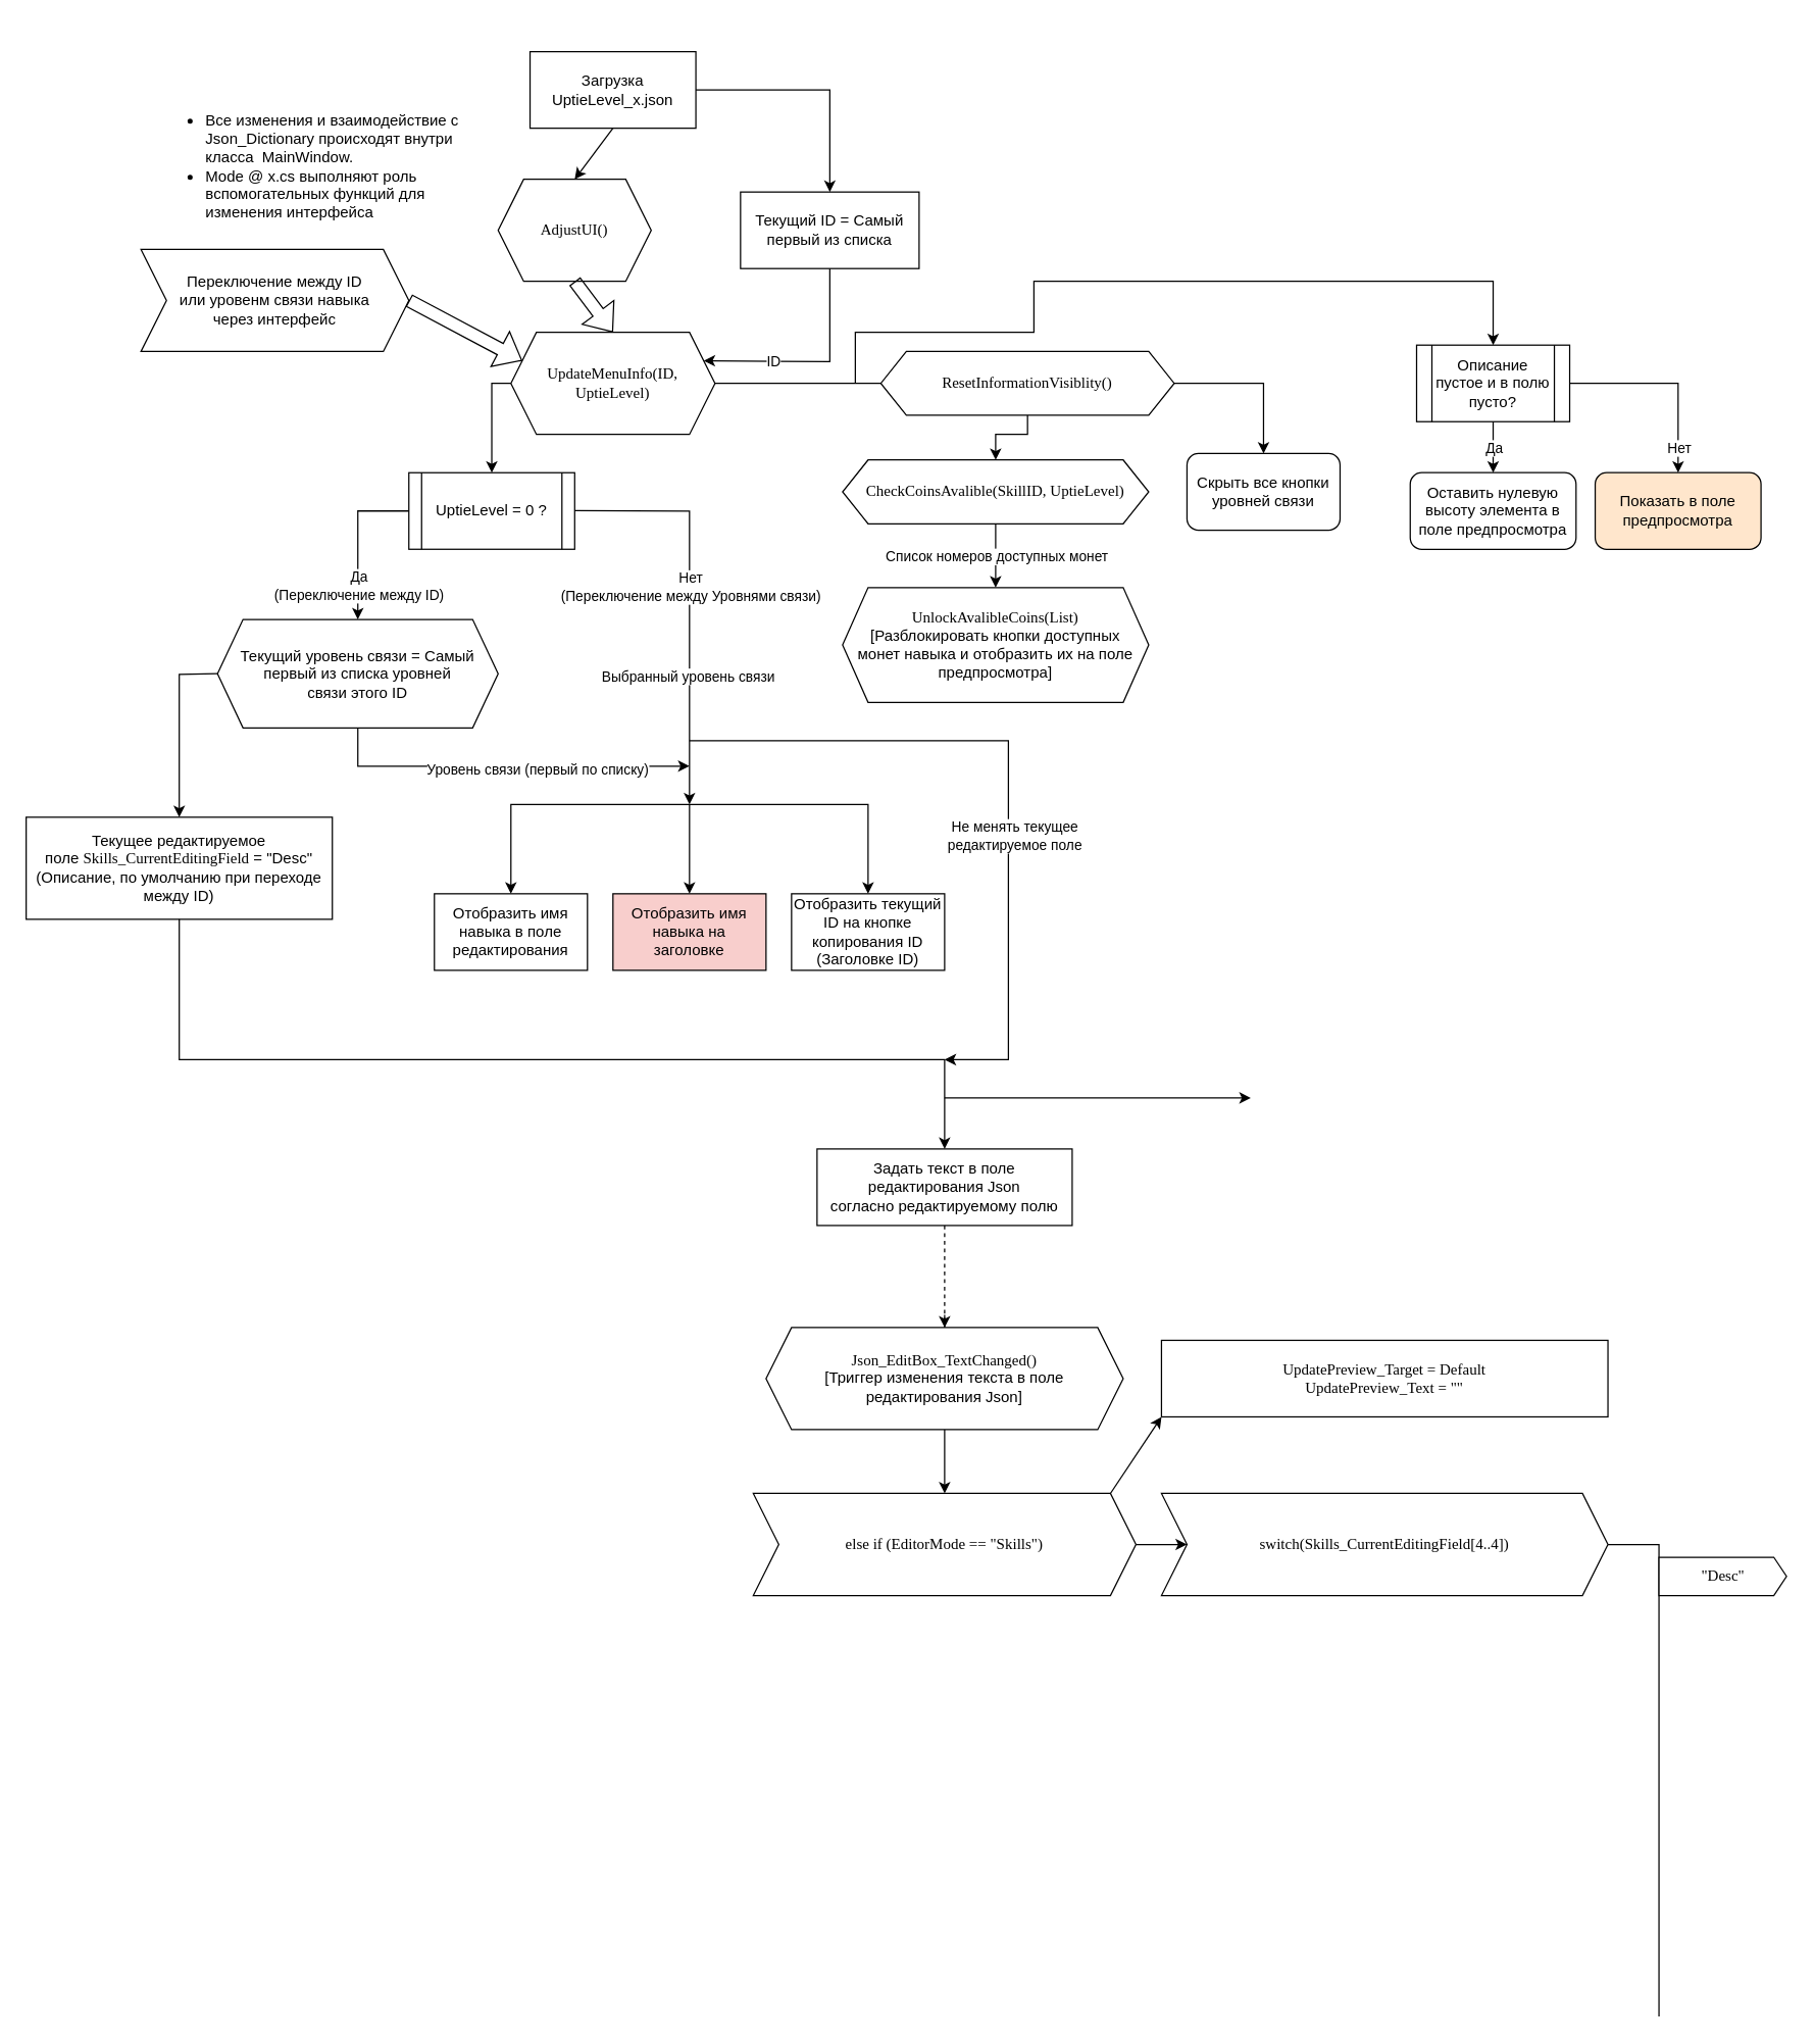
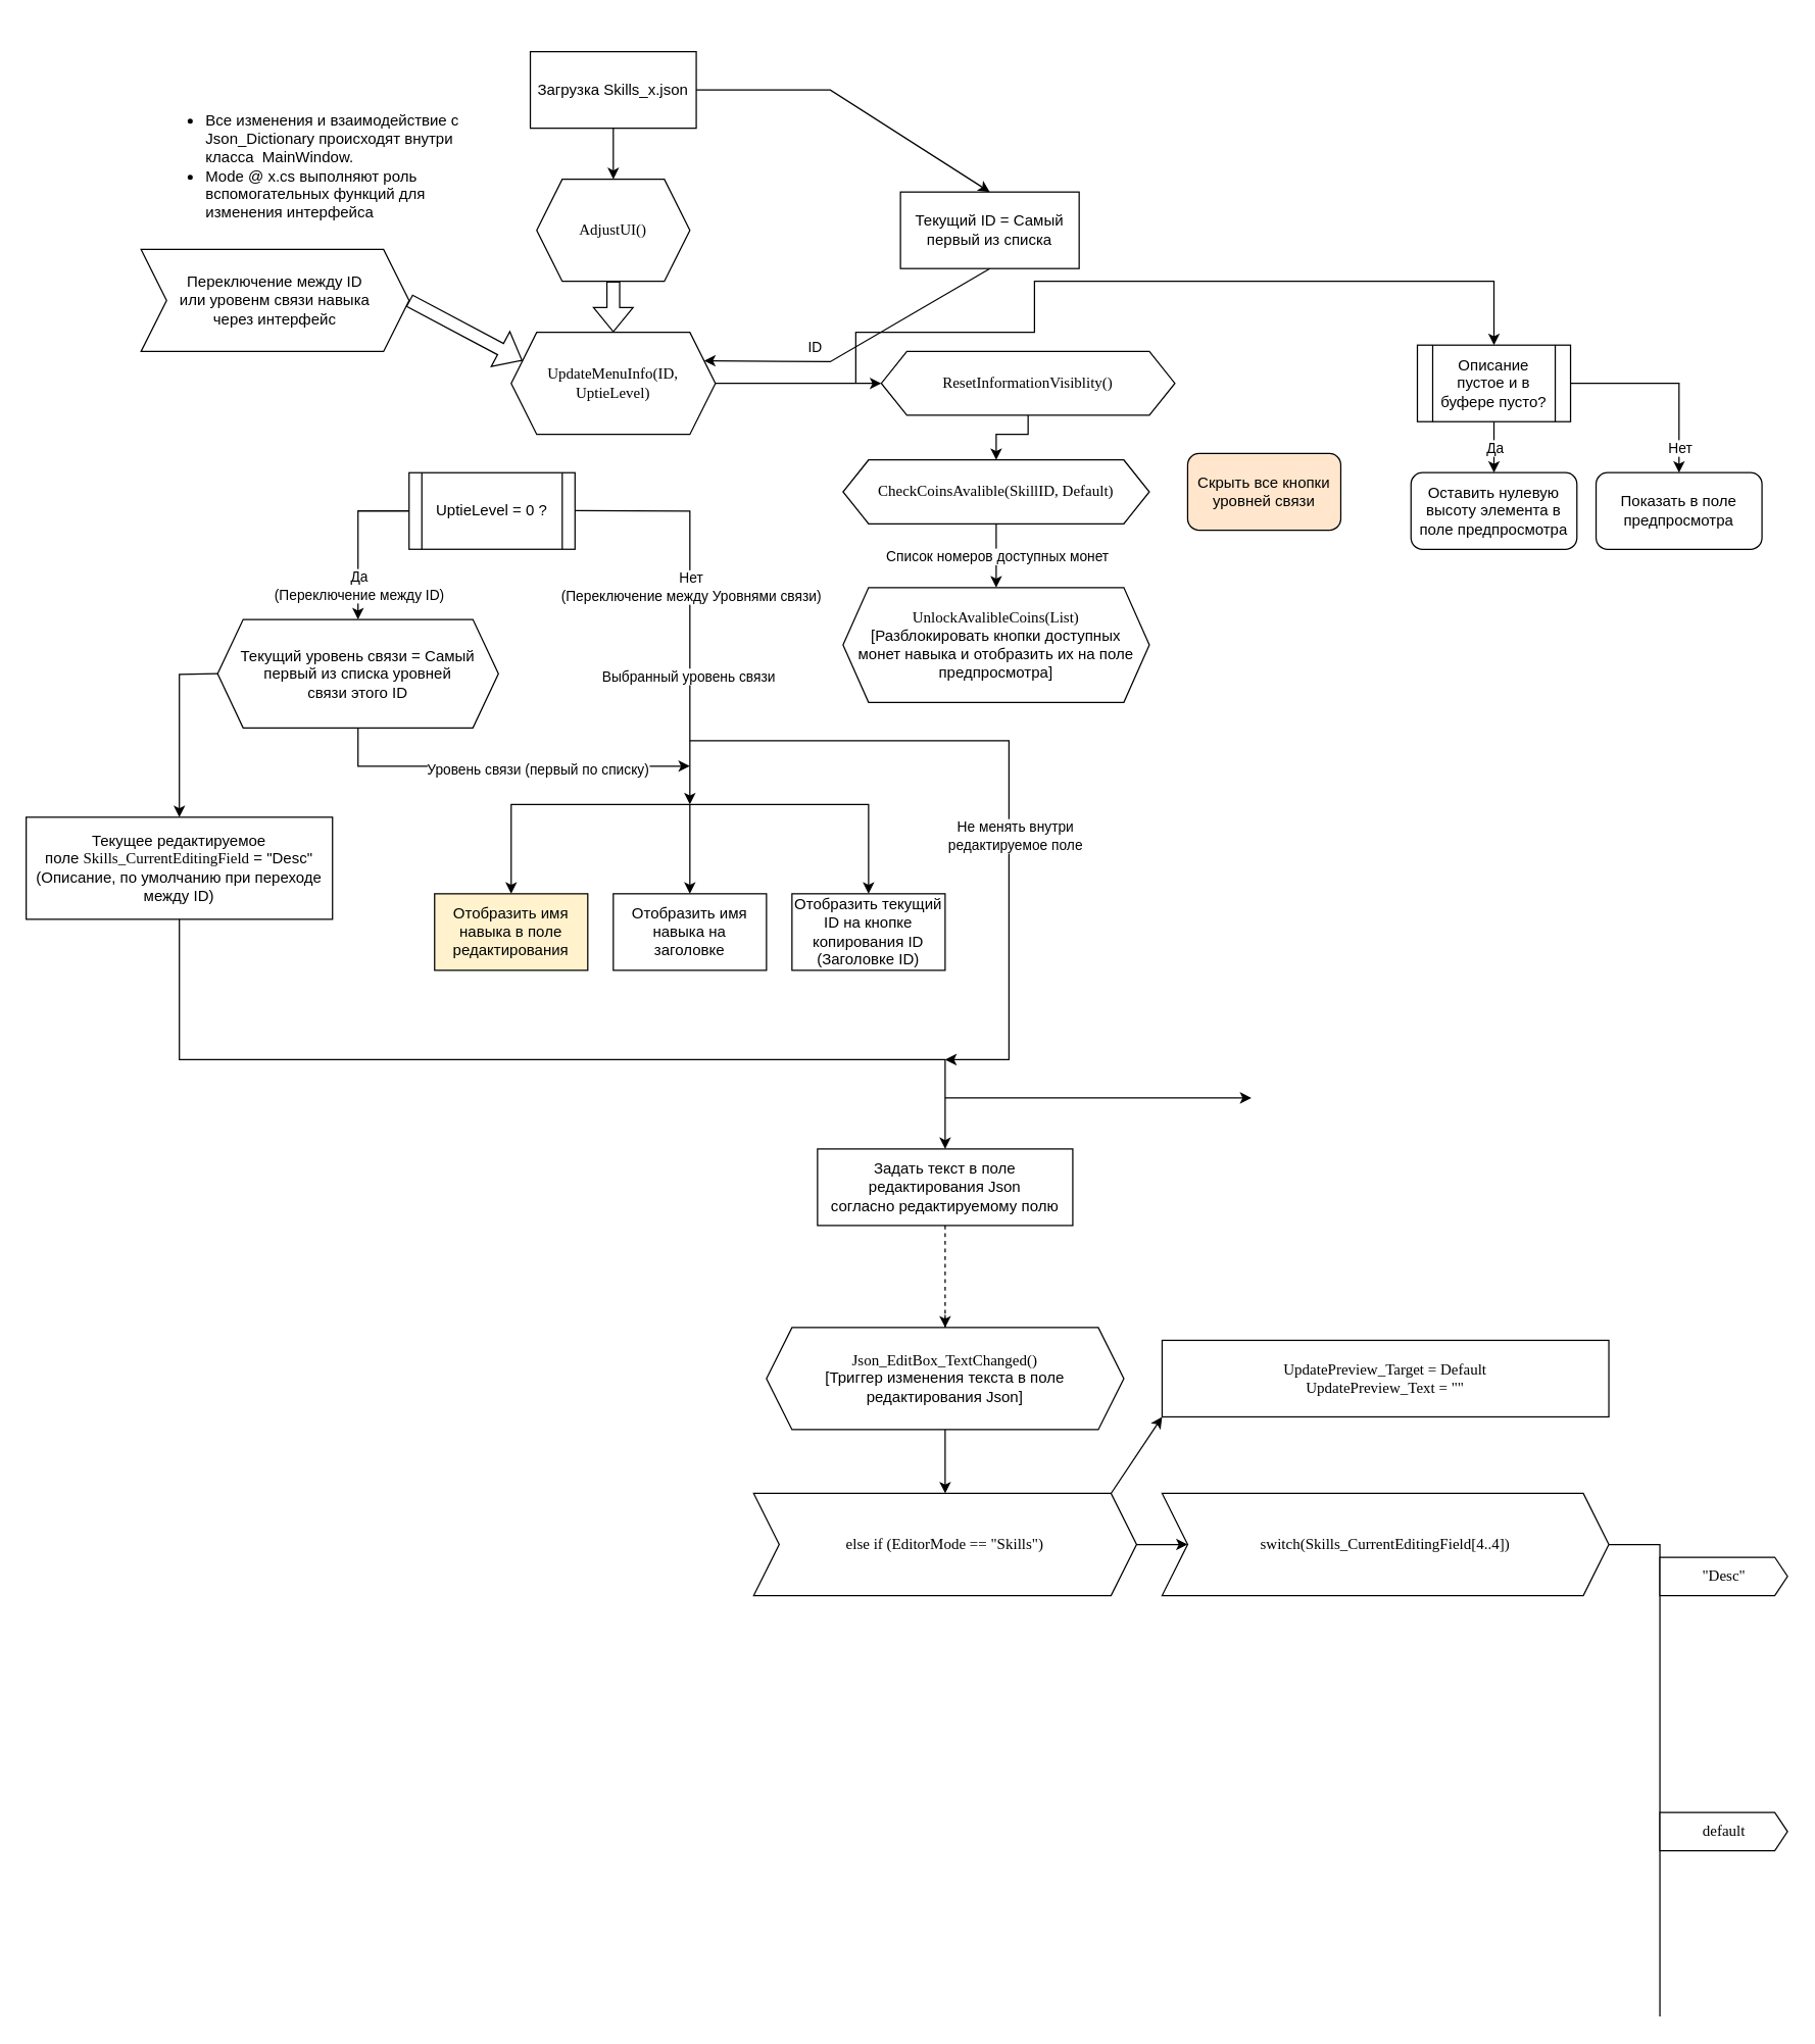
- <mxCell id="7" value="Загрузка UptieLevel_x.json" style="rounded=0;whiteSpace=wrap;html=1;" vertex="1" parent="1"><mxGeometry x="415" y="40" width="130" height="60" as="geometry" /></mxCell>
+ <mxCell id="7" value="Загрузка Skills_x.json" style="rounded=0;whiteSpace=wrap;html=1;" vertex="1" parent="1"><mxGeometry x="415" y="40" width="130" height="60" as="geometry" /></mxCell>
- <mxCell id="2" value="&lt;font face=&quot;Lucida Console&quot;&gt;AdjustUI()&lt;/font&gt;" style="shape=hexagon;perimeter=hexagonPerimeter2;whiteSpace=wrap;html=1;fixedSize=1;" vertex="1" parent="1"><mxGeometry x="390" y="140" width="120" height="80" as="geometry" /></mxCell>
+ <mxCell id="2" value="&lt;font face=&quot;Lucida Console&quot;&gt;AdjustUI()&lt;/font&gt;" style="shape=hexagon;perimeter=hexagonPerimeter2;whiteSpace=wrap;html=1;fixedSize=1;" vertex="1" parent="1"><mxGeometry x="420" y="140" width="120" height="80" as="geometry" /></mxCell>
- <mxCell id="21" value="Текущий ID = Самый первый из списка" style="rounded=0;whiteSpace=wrap;html=1;" vertex="1" parent="1"><mxGeometry x="580" y="150" width="140" height="60" as="geometry" /></mxCell>
+ <mxCell id="21" value="Текущий ID = Самый первый из списка" style="rounded=0;whiteSpace=wrap;html=1;" vertex="1" parent="1"><mxGeometry x="705" y="150" width="140" height="60" as="geometry" /></mxCell>
- <mxCell id="17" value="" style="endArrow=none;html=1;rounded=0;entryX=0;entryY=0.5;entryDx=0;entryDy=0;exitX=1;exitY=0.5;exitDx=0;exitDy=0;" edge="1" parent="1" source="3" target="16"><mxGeometry width="50" height="50" relative="1" as="geometry"><mxPoint x="551" y="300" as="sourcePoint" /><mxPoint x="610" y="410" as="targetPoint" /></mxGeometry></mxCell>
+ <mxCell id="17" value="" style="endArrow=classic;html=1;rounded=0;entryX=0;entryY=0.5;entryDx=0;entryDy=0;exitX=1;exitY=0.5;exitDx=0;exitDy=0;" edge="1" parent="1" source="3" target="16"><mxGeometry width="50" height="50" relative="1" as="geometry"><mxPoint x="551" y="300" as="sourcePoint" /><mxPoint x="610" y="410" as="targetPoint" /></mxGeometry></mxCell>
- <mxCell id="61" value="" style="endArrow=classic;html=1;rounded=0;exitX=1;exitY=0.5;exitDx=0;exitDy=0;entryX=0.5;entryY=0;entryDx=0;entryDy=0;" edge="1" parent="1" source="16" target="60"><mxGeometry width="50" height="50" relative="1" as="geometry"><mxPoint x="1010" y="430" as="sourcePoint" /><mxPoint x="1060" y="380" as="targetPoint" /><Array as="points"><mxPoint x="990" y="300" /></Array></mxGeometry></mxCell>
- <mxCell id="28" value="Описание пустое и в полю пусто?" style="shape=process;whiteSpace=wrap;html=1;backgroundOutline=1;" vertex="1" parent="1"><mxGeometry x="1110" y="270" width="120" height="60" as="geometry" /></mxCell>
+ <mxCell id="28" value="Описание пустое и в буфере пусто?" style="shape=process;whiteSpace=wrap;html=1;backgroundOutline=1;" vertex="1" parent="1"><mxGeometry x="1110" y="270" width="120" height="60" as="geometry" /></mxCell>
- <mxCell id="9" value="" style="endArrow=classic;html=1;rounded=0;exitX=0;exitY=0.5;exitDx=0;exitDy=0;entryX=0.5;entryY=0;entryDx=0;entryDy=0;" edge="1" parent="1" source="3" target="6"><mxGeometry width="50" height="50" relative="1" as="geometry"><mxPoint x="450" y="310" as="sourcePoint" /><mxPoint x="500" y="260" as="targetPoint" /><Array as="points"><mxPoint x="385" y="300" /></Array></mxGeometry></mxCell>
- <mxCell id="18" value="&lt;font face=&quot;Lucida Console&quot;&gt;CheckCoinsAvalible(SkillID, UptieLevel)&lt;/font&gt;" style="shape=hexagon;perimeter=hexagonPerimeter2;whiteSpace=wrap;html=1;fixedSize=1;" vertex="1" parent="1"><mxGeometry x="660" y="360" width="240" height="50" as="geometry" /></mxCell>
+ <mxCell id="18" value="&lt;font face=&quot;Lucida Console&quot;&gt;CheckCoinsAvalible(SkillID, Default)&lt;/font&gt;" style="shape=hexagon;perimeter=hexagonPerimeter2;whiteSpace=wrap;html=1;fixedSize=1;" vertex="1" parent="1"><mxGeometry x="660" y="360" width="240" height="50" as="geometry" /></mxCell>
- <mxCell id="60" value="Скрыть все кнопки уровней связи" style="rounded=1;whiteSpace=wrap;html=1;" vertex="1" parent="1"><mxGeometry x="930" y="355" width="120" height="60" as="geometry" /></mxCell>
+ <mxCell id="60" value="Скрыть все кнопки уровней связи" style="rounded=1;whiteSpace=wrap;html=1;fillColor=#ffe6cc;" vertex="1" parent="1"><mxGeometry x="930" y="355" width="120" height="60" as="geometry" /></mxCell>
- <mxCell id="32" value="Показать в поле предпросмотра" style="rounded=1;whiteSpace=wrap;html=1;fillColor=#ffe6cc;" vertex="1" parent="1"><mxGeometry x="1250" y="370" width="130" height="60" as="geometry" /></mxCell>
+ <mxCell id="32" value="Показать в поле предпросмотра" style="rounded=1;whiteSpace=wrap;html=1;" vertex="1" parent="1"><mxGeometry x="1250" y="370" width="130" height="60" as="geometry" /></mxCell>
- <mxCell id="48" value="Не менять текущее&lt;div&gt;редактируемое поле&lt;/div&gt;" style="edgeLabel;resizable=0;html=1;;align=center;verticalAlign=middle;" connectable="0" vertex="1" parent="1"><mxGeometry x="790" y="450" as="geometry"><mxPoint x="4" y="204" as="offset" /></mxGeometry></mxCell>
+ <mxCell id="48" value="Не менять внутри&lt;div&gt;редактируемое поле&lt;/div&gt;" style="edgeLabel;resizable=0;html=1;;align=center;verticalAlign=middle;" connectable="0" vertex="1" parent="1"><mxGeometry x="790" y="450" as="geometry"><mxPoint x="4" y="204" as="offset" /></mxGeometry></mxCell>
- <mxCell id="42" value="Отобразить имя навыка в поле редактирования" style="rounded=0;whiteSpace=wrap;html=1;" vertex="1" parent="41"><mxGeometry y="70" width="120" height="60" as="geometry" /></mxCell>
+ <mxCell id="42" value="Отобразить имя навыка в поле редактирования" style="rounded=0;whiteSpace=wrap;html=1;fillColor=#fff2cc;" vertex="1" parent="41"><mxGeometry y="70" width="120" height="60" as="geometry" /></mxCell>
- <mxCell id="43" value="Отобразить имя навыка на&lt;div&gt;заголовке&lt;/div&gt;" style="rounded=0;whiteSpace=wrap;html=1;fillColor=#f8cecc;" vertex="1" parent="41"><mxGeometry x="140" y="70" width="120" height="60" as="geometry" /></mxCell>
+ <mxCell id="43" value="Отобразить имя навыка на&lt;div&gt;заголовке&lt;/div&gt;" style="rounded=0;whiteSpace=wrap;html=1;" vertex="1" parent="41"><mxGeometry x="140" y="70" width="120" height="60" as="geometry" /></mxCell>
+ <mxCell id="64" value="&lt;font face=&quot;Lucida Console&quot;&gt;default&lt;/font&gt;" style="html=1;shadow=0;dashed=0;align=center;verticalAlign=middle;shape=mxgraph.arrows2.arrow;dy=0;dx=10;notch=0;" vertex="1" parent="1"><mxGeometry x="1300" y="1420" width="100" height="30" as="geometry" /></mxCell>
